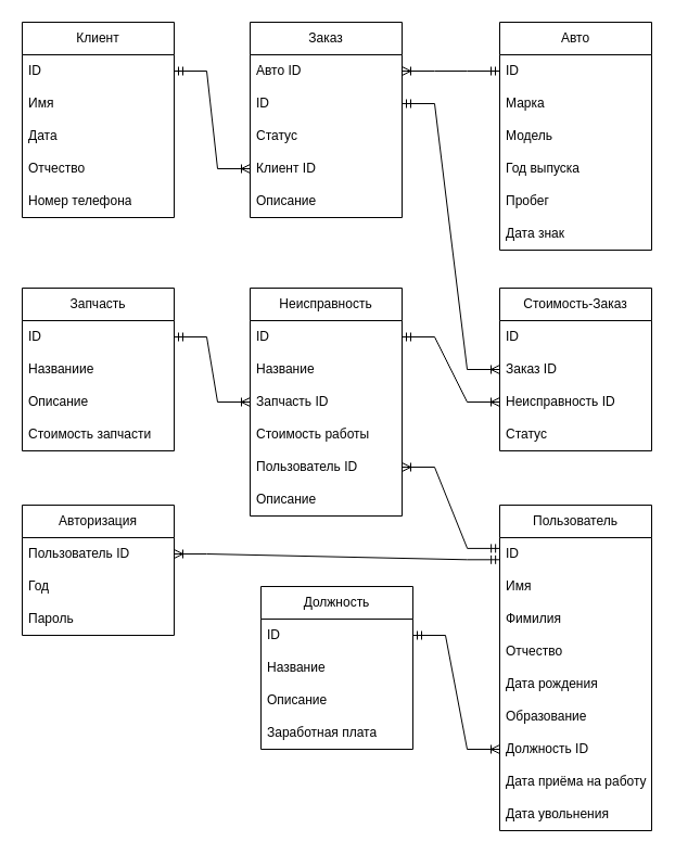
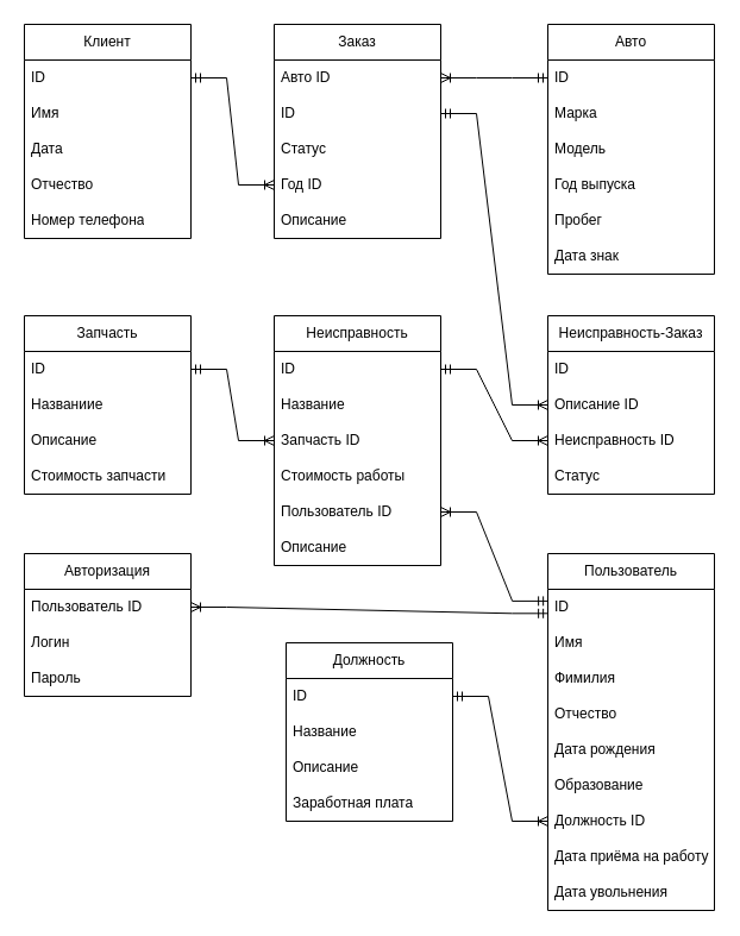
- <mxCell id="25" value="Клиент ID" style="text;strokeColor=none;fillColor=none;align=left;verticalAlign=middle;spacingLeft=4;spacingRight=4;overflow=hidden;points=[[0,0.5],[1,0.5]];portConstraint=eastwest;rotatable=0;whiteSpace=wrap;html=1;" parent="21" vertex="1"><mxGeometry y="120" width="140" height="30" as="geometry" /></mxCell>
+ <mxCell id="25" value="Год ID" style="text;strokeColor=none;fillColor=none;align=left;verticalAlign=middle;spacingLeft=4;spacingRight=4;overflow=hidden;points=[[0,0.5],[1,0.5]];portConstraint=eastwest;rotatable=0;whiteSpace=wrap;html=1;" parent="21" vertex="1"><mxGeometry y="120" width="140" height="30" as="geometry" /></mxCell>
- <mxCell id="52" value="Стоимость-Заказ" style="swimlane;fontStyle=0;childLayout=stackLayout;horizontal=1;startSize=30;horizontalStack=0;resizeParent=1;resizeParentMax=0;resizeLast=0;collapsible=1;marginBottom=0;whiteSpace=wrap;html=1;" parent="1" vertex="1"><mxGeometry x="460" y="265" width="140" height="150" as="geometry" /></mxCell>
+ <mxCell id="52" value="Неисправность-Заказ" style="swimlane;fontStyle=0;childLayout=stackLayout;horizontal=1;startSize=30;horizontalStack=0;resizeParent=1;resizeParentMax=0;resizeLast=0;collapsible=1;marginBottom=0;whiteSpace=wrap;html=1;" parent="1" vertex="1"><mxGeometry x="460" y="265" width="140" height="150" as="geometry" /></mxCell>
- <mxCell id="54" value="Заказ ID" style="text;strokeColor=none;fillColor=none;align=left;verticalAlign=middle;spacingLeft=4;spacingRight=4;overflow=hidden;points=[[0,0.5],[1,0.5]];portConstraint=eastwest;rotatable=0;whiteSpace=wrap;html=1;" parent="52" vertex="1"><mxGeometry y="60" width="140" height="30" as="geometry" /></mxCell>
+ <mxCell id="54" value="Описание ID" style="text;strokeColor=none;fillColor=none;align=left;verticalAlign=middle;spacingLeft=4;spacingRight=4;overflow=hidden;points=[[0,0.5],[1,0.5]];portConstraint=eastwest;rotatable=0;whiteSpace=wrap;html=1;" parent="52" vertex="1"><mxGeometry y="60" width="140" height="30" as="geometry" /></mxCell>
- <mxCell id="4" value="Год" style="text;strokeColor=none;fillColor=none;align=left;verticalAlign=middle;spacingLeft=4;spacingRight=4;overflow=hidden;points=[[0,0.5],[1,0.5]];portConstraint=eastwest;rotatable=0;whiteSpace=wrap;html=1;" parent="2" vertex="1"><mxGeometry y="60" width="140" height="30" as="geometry" /></mxCell>
+ <mxCell id="4" value="Логин" style="text;strokeColor=none;fillColor=none;align=left;verticalAlign=middle;spacingLeft=4;spacingRight=4;overflow=hidden;points=[[0,0.5],[1,0.5]];portConstraint=eastwest;rotatable=0;whiteSpace=wrap;html=1;" parent="2" vertex="1"><mxGeometry y="60" width="140" height="30" as="geometry" /></mxCell>
